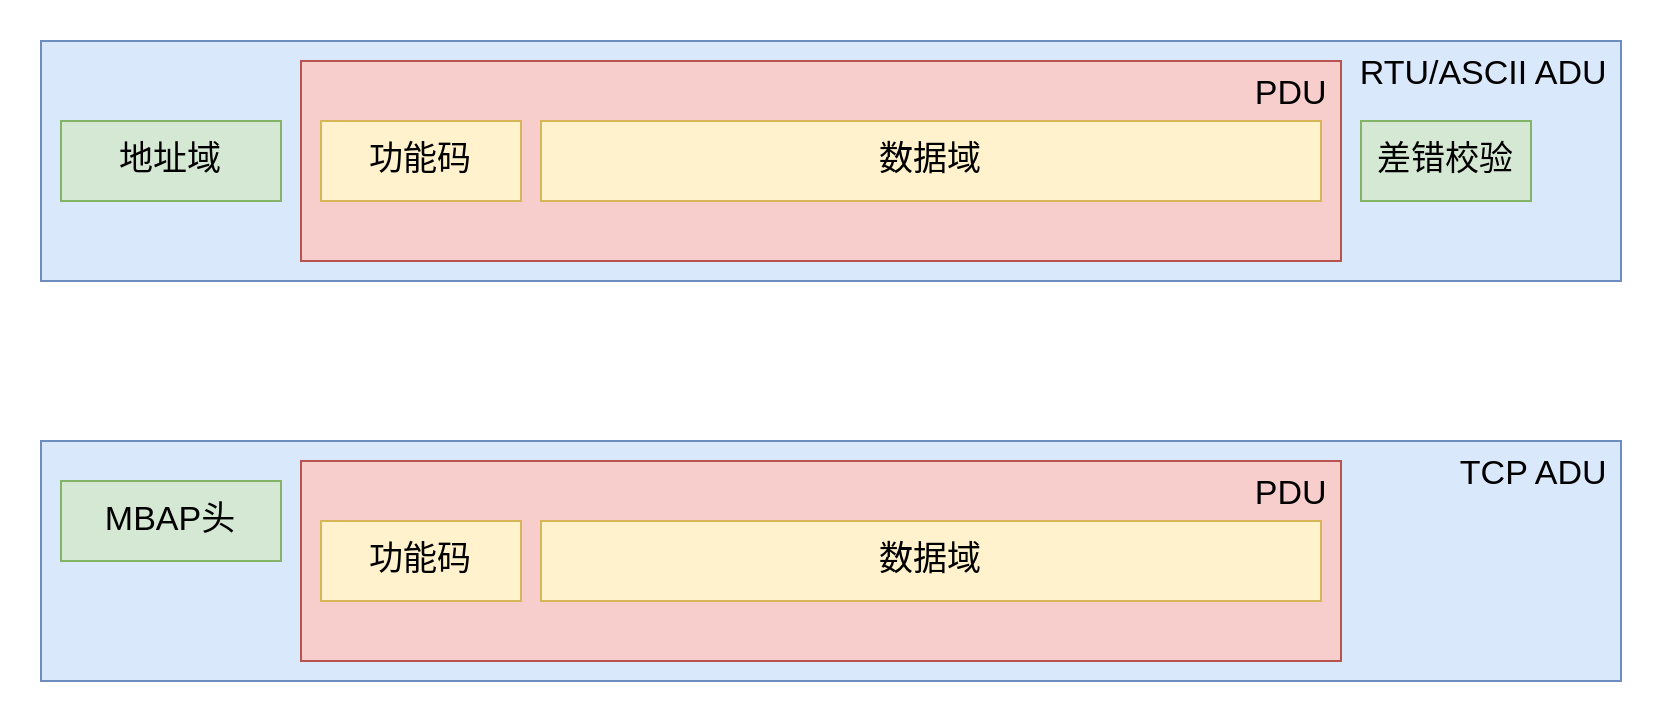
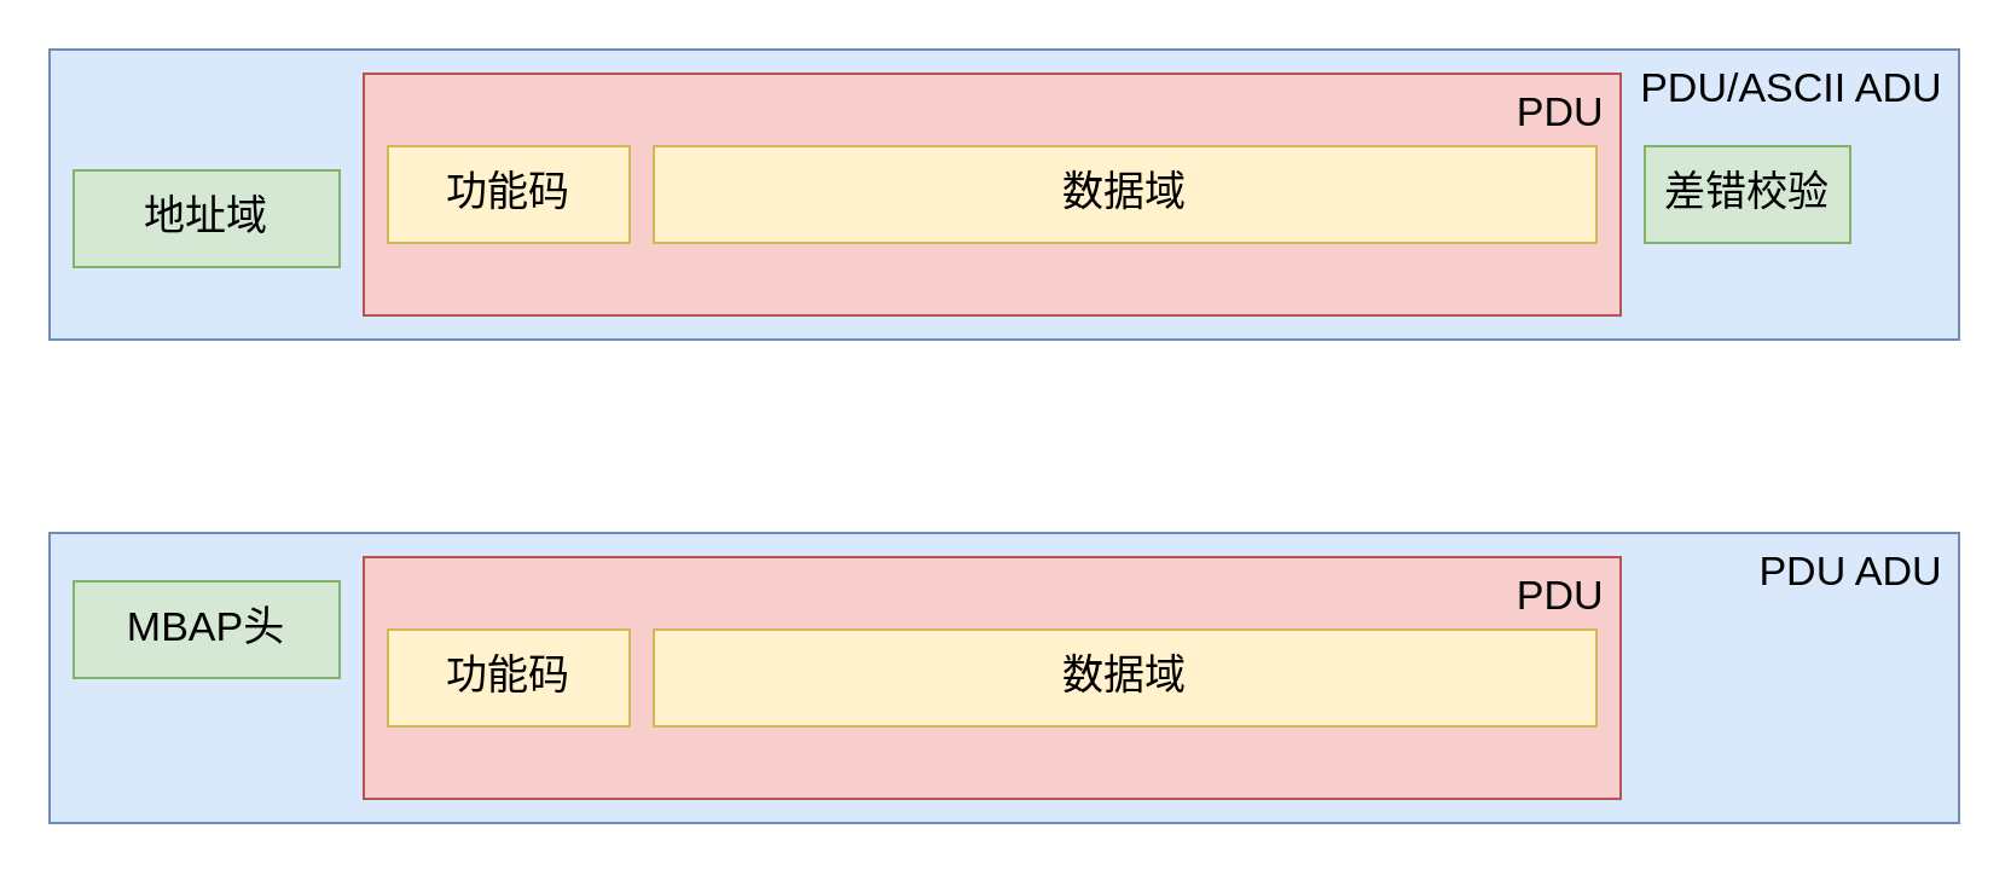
- <mxCell id="2" value="RTU/ASCII ADU&amp;nbsp;" style="rounded=0;whiteSpace=wrap;html=1;fillColor=#dae8fc;strokeColor=#6c8ebf;fontSize=17;horizontal=1;verticalAlign=top;align=right;" vertex="1" parent="1"><mxGeometry x="20" y="20" width="790" height="120" as="geometry" /></mxCell>
+ <mxCell id="2" value="PDU/ASCII ADU&amp;nbsp;" style="rounded=0;whiteSpace=wrap;html=1;fillColor=#dae8fc;strokeColor=#6c8ebf;fontSize=17;horizontal=1;verticalAlign=top;align=right;" vertex="1" parent="1"><mxGeometry x="20" y="20" width="790" height="120" as="geometry" /></mxCell>
- <mxCell id="3" value="地址域" style="rounded=0;whiteSpace=wrap;html=1;fillColor=#d5e8d4;strokeColor=#82b366;fontSize=17;" vertex="1" parent="1"><mxGeometry x="30" y="60" width="110" height="40" as="geometry" /></mxCell>
+ <mxCell id="3" value="地址域" style="rounded=0;whiteSpace=wrap;html=1;fillColor=#d5e8d4;strokeColor=#82b366;fontSize=17;" vertex="1" parent="1"><mxGeometry x="30" y="70" width="110" height="40" as="geometry" /></mxCell>
- <mxCell id="8" value="TCP ADU&amp;nbsp;" style="rounded=0;whiteSpace=wrap;html=1;fillColor=#dae8fc;strokeColor=#6c8ebf;fontSize=17;horizontal=1;verticalAlign=top;align=right;" vertex="1" parent="1"><mxGeometry x="20" y="220" width="790" height="120" as="geometry" /></mxCell>
+ <mxCell id="8" value="PDU ADU&amp;nbsp;" style="rounded=0;whiteSpace=wrap;html=1;fillColor=#dae8fc;strokeColor=#6c8ebf;fontSize=17;horizontal=1;verticalAlign=top;align=right;" vertex="1" parent="1"><mxGeometry x="20" y="220" width="790" height="120" as="geometry" /></mxCell>
